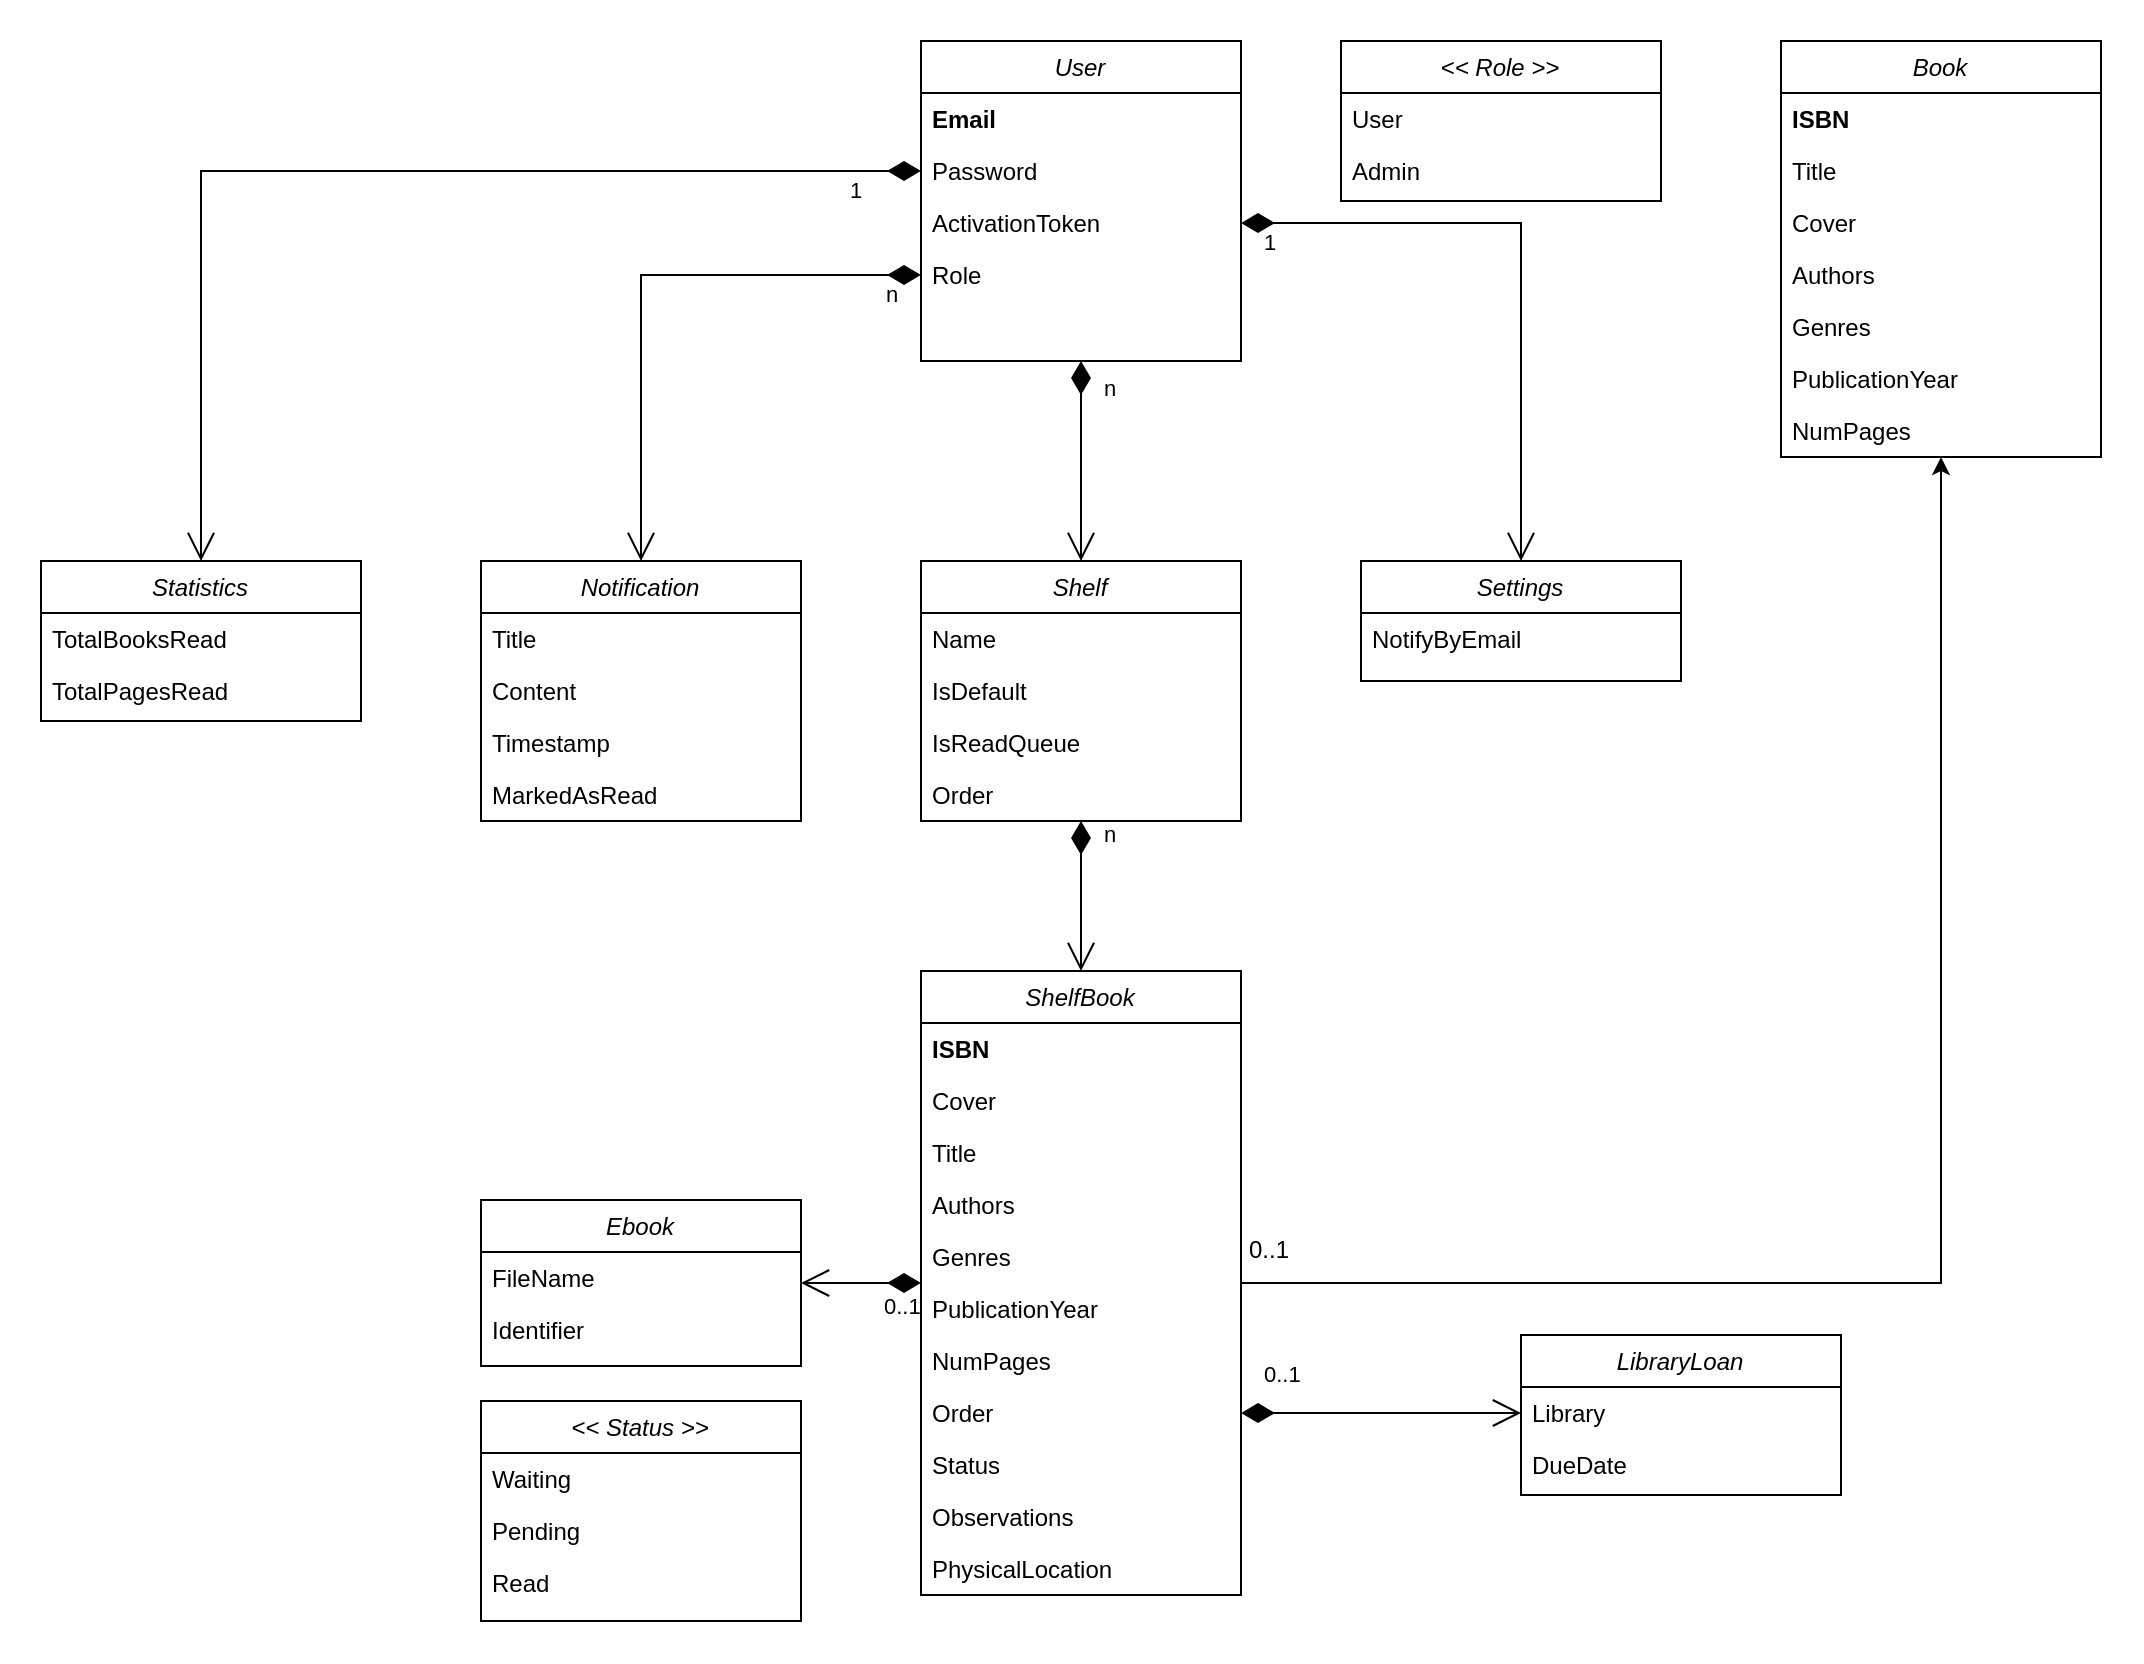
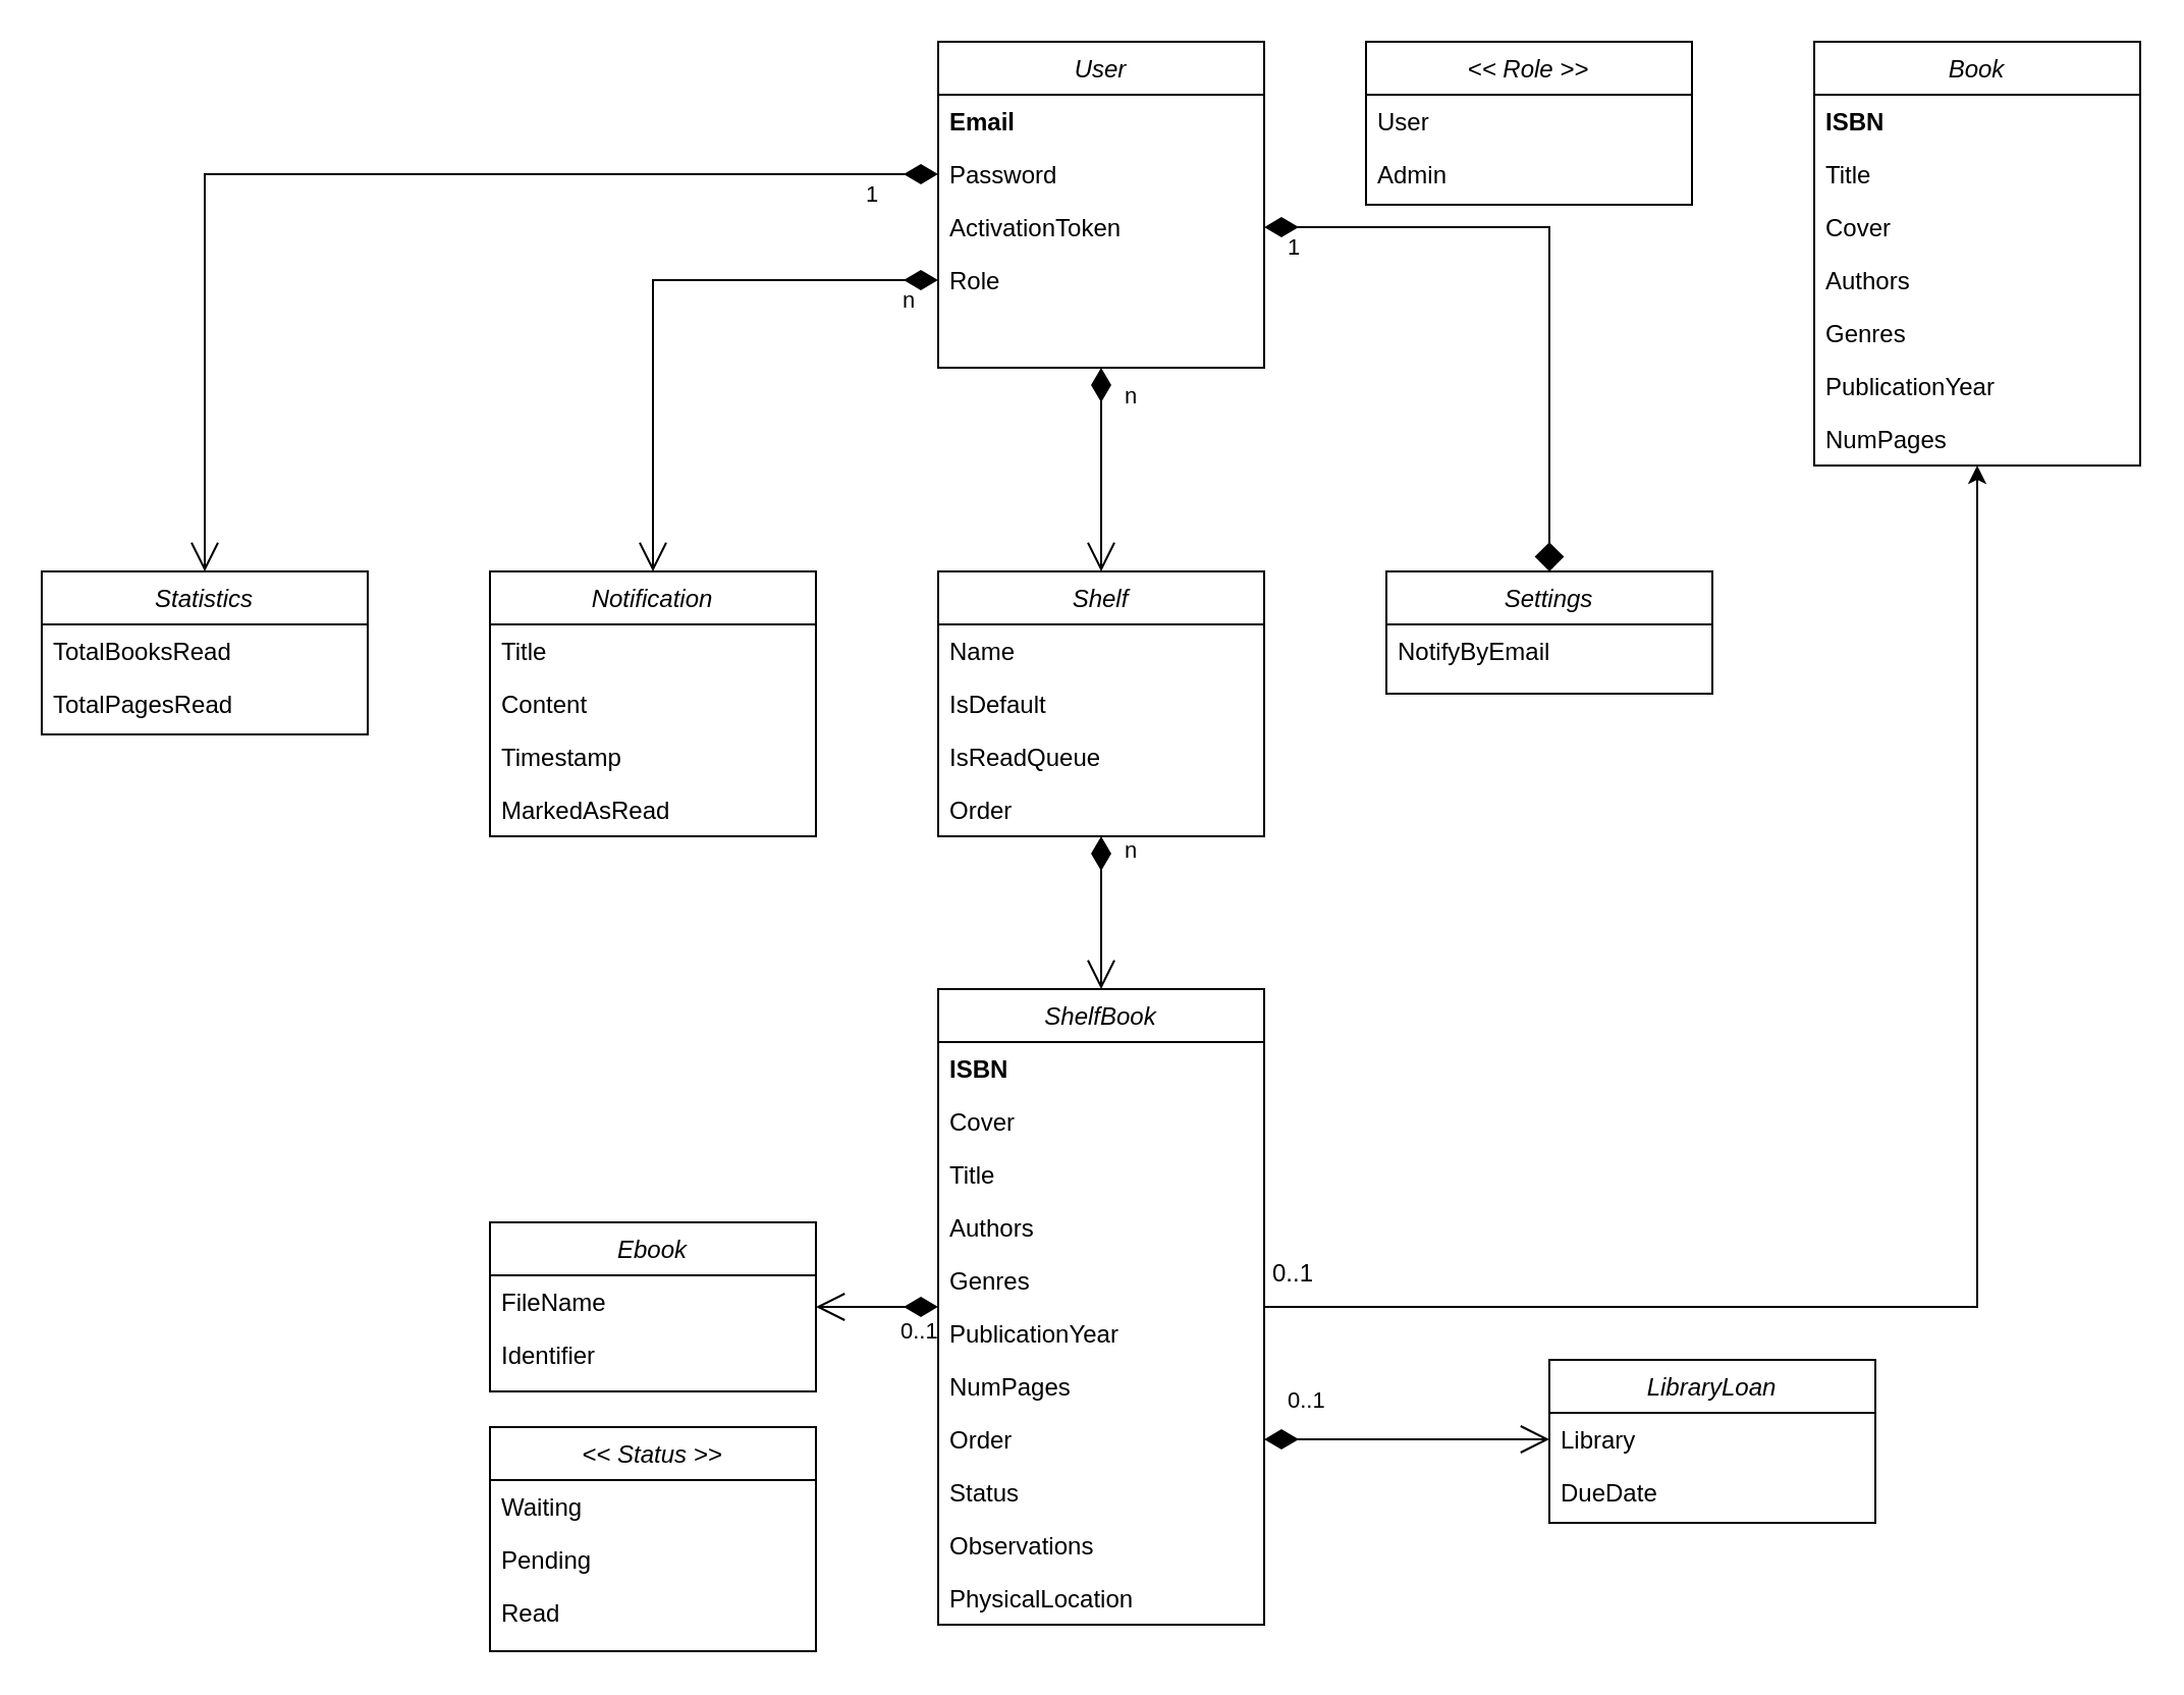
- <mxCell id="47" value="1" style="endArrow=open;html=1;endSize=12;startArrow=diamondThin;startSize=14;startFill=1;edgeStyle=orthogonalEdgeStyle;align=left;verticalAlign=bottom;rounded=0;exitX=1;exitY=0.5;exitDx=0;exitDy=0;entryX=0.5;entryY=0;entryDx=0;entryDy=0;" edge="1" parent="1" source="5" target="45"><mxGeometry x="-0.933" y="-19" relative="1" as="geometry"><mxPoint x="470" y="110" as="sourcePoint" /><mxPoint x="340" y="290" as="targetPoint" /><mxPoint as="offset" /></mxGeometry></mxCell>
+ <mxCell id="47" value="1" style="endArrow=diamond;html=1;endSize=12;startArrow=diamondThin;startSize=14;startFill=1;edgeStyle=orthogonalEdgeStyle;align=left;verticalAlign=bottom;rounded=0;exitX=1;exitY=0.5;exitDx=0;exitDy=0;entryX=0.5;entryY=0;entryDx=0;entryDy=0;" edge="1" parent="1" source="5" target="45"><mxGeometry x="-0.933" y="-19" relative="1" as="geometry"><mxPoint x="470" y="110" as="sourcePoint" /><mxPoint x="340" y="290" as="targetPoint" /><mxPoint as="offset" /></mxGeometry></mxCell>
